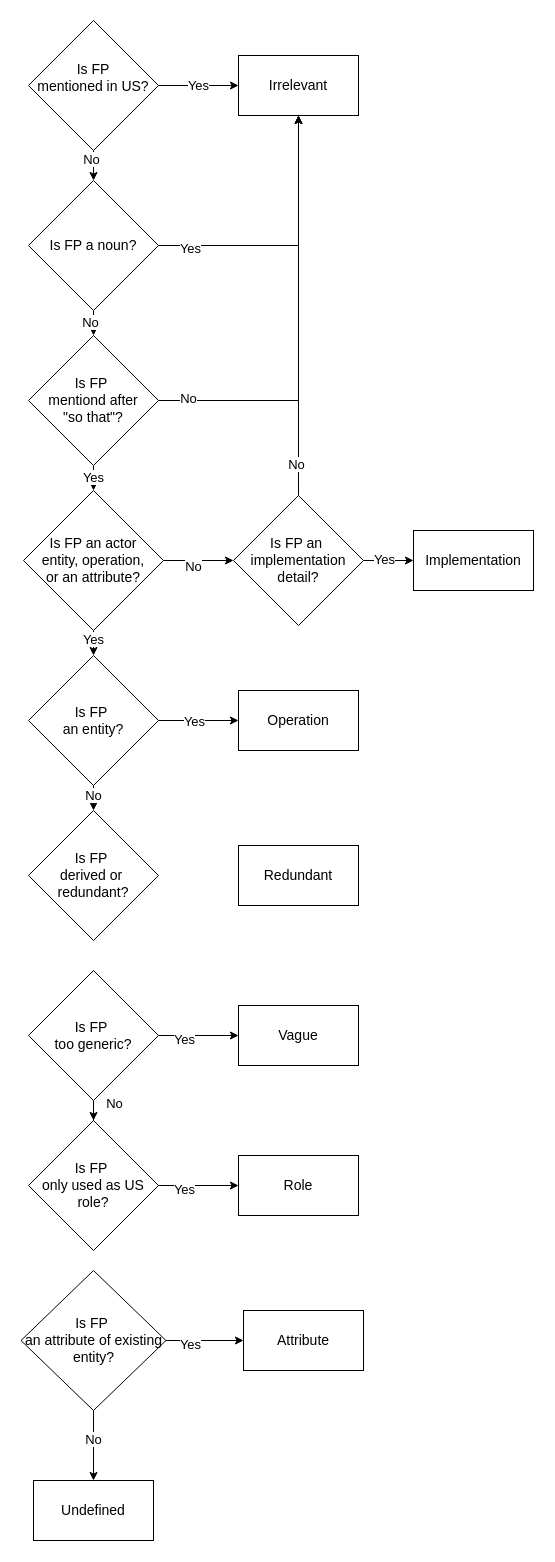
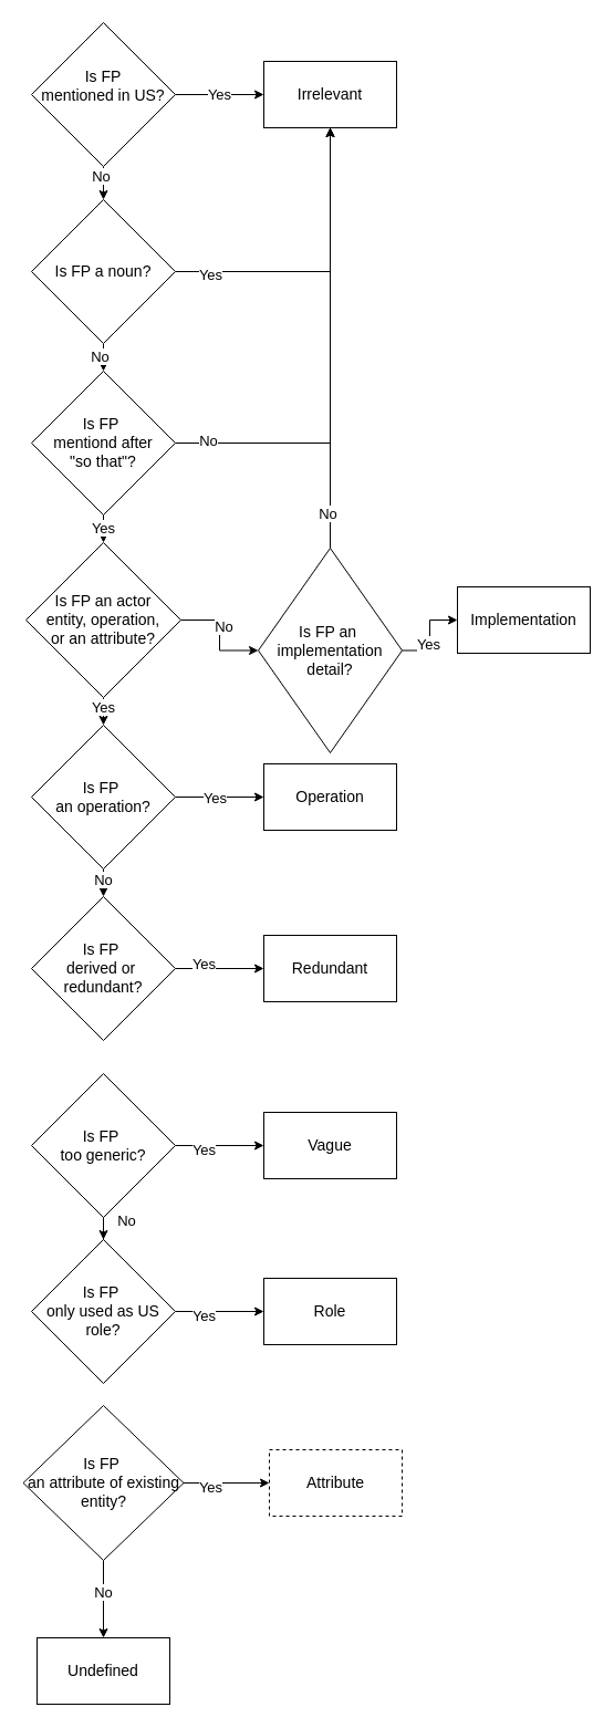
- <mxCell id="25" value="&lt;span style=&quot;font-size: 14px;&quot;&gt;Is FP an&amp;nbsp;&lt;/span&gt;&lt;div&gt;&lt;span style=&quot;font-size: 14px;&quot;&gt;implementation&lt;/span&gt;&lt;/div&gt;&lt;div&gt;&lt;span style=&quot;font-size: 14px;&quot;&gt;detail?&lt;/span&gt;&lt;/div&gt;" style="rhombus;whiteSpace=wrap;html=1;" parent="1" vertex="1"><mxGeometry x="233" y="495" width="130" height="130" as="geometry" /></mxCell>
+ <mxCell id="25" value="&lt;span style=&quot;font-size: 14px;&quot;&gt;Is FP an&amp;nbsp;&lt;/span&gt;&lt;div&gt;&lt;span style=&quot;font-size: 14px;&quot;&gt;implementation&lt;/span&gt;&lt;/div&gt;&lt;div&gt;&lt;span style=&quot;font-size: 14px;&quot;&gt;detail?&lt;/span&gt;&lt;/div&gt;" style="rhombus;whiteSpace=wrap;html=1;" parent="1" vertex="1"><mxGeometry x="233" y="495" width="130" height="185" as="geometry" /></mxCell>
- <mxCell id="31" value="&lt;font style=&quot;font-size: 14px;&quot;&gt;Is FP&amp;nbsp;&lt;/font&gt;&lt;div&gt;&lt;span style=&quot;font-size: 14px; background-color: transparent; color: light-dark(rgb(0, 0, 0), rgb(255, 255, 255));&quot;&gt;an entity?&lt;/span&gt;&lt;/div&gt;" style="rhombus;whiteSpace=wrap;html=1;" parent="1" vertex="1"><mxGeometry x="28" y="655" width="130" height="130" as="geometry" /></mxCell>
+ <mxCell id="31" value="&lt;font style=&quot;font-size: 14px;&quot;&gt;Is FP&amp;nbsp;&lt;/font&gt;&lt;div&gt;&lt;span style=&quot;font-size: 14px; background-color: transparent; color: light-dark(rgb(0, 0, 0), rgb(255, 255, 255));&quot;&gt;an operation?&lt;/span&gt;&lt;/div&gt;" style="rhombus;whiteSpace=wrap;html=1;" parent="1" vertex="1"><mxGeometry x="28" y="655" width="130" height="130" as="geometry" /></mxCell>
+ <mxCell id="33" style="edgeStyle=orthogonalEdgeStyle;rounded=0;orthogonalLoop=1;jettySize=auto;html=1;entryX=0;entryY=0.5;entryDx=0;entryDy=0;" parent="1" source="35" target="36" edge="1"><mxGeometry relative="1" as="geometry" /></mxCell>
+ <mxCell id="34" value="&lt;font style=&quot;font-size: 13px;&quot;&gt;Yes&lt;/font&gt;" style="edgeLabel;html=1;align=center;verticalAlign=middle;resizable=0;points=[];" parent="33" vertex="1" connectable="0"><mxGeometry x="-0.381" y="5" relative="1" as="geometry"><mxPoint as="offset" /></mxGeometry></mxCell>
- <mxCell id="52" value="&lt;span style=&quot;font-size: 14px;&quot;&gt;Attribute&lt;/span&gt;" style="rounded=0;whiteSpace=wrap;html=1;" parent="1" vertex="1"><mxGeometry x="243" y="1310" width="120" height="60" as="geometry" /></mxCell>
+ <mxCell id="52" value="&lt;span style=&quot;font-size: 14px;&quot;&gt;Attribute&lt;/span&gt;" style="rounded=0;whiteSpace=wrap;html=1;dashed=1;" parent="1" vertex="1"><mxGeometry x="243" y="1310" width="120" height="60" as="geometry" /></mxCell>
